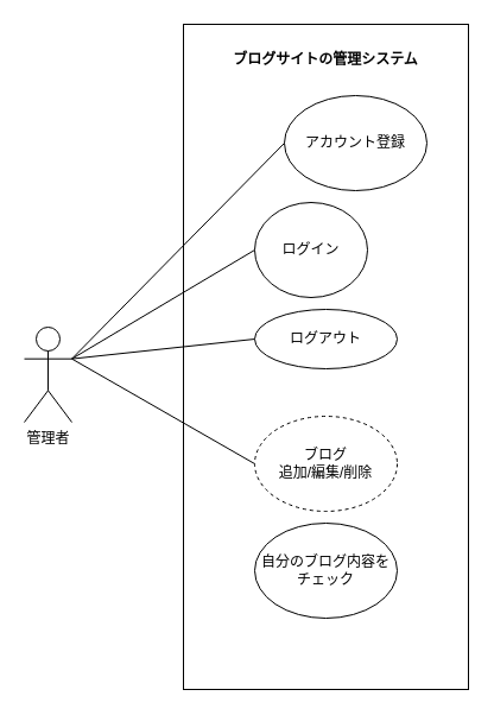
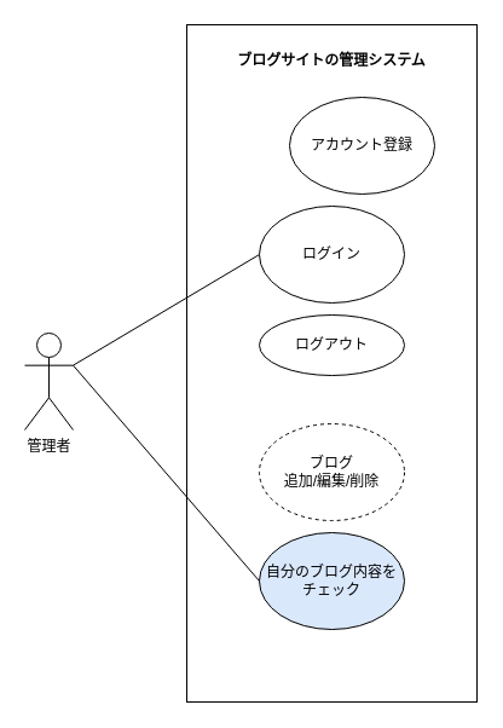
- <mxCell id="5" value="" style="endArrow=none;html=1;rounded=0;exitX=1;exitY=0.333;exitDx=0;exitDy=0;exitPerimeter=0;entryX=0;entryY=0.5;entryDx=0;entryDy=0;" parent="1" source="3" target="4" edge="1"><mxGeometry width="50" height="50" relative="1" as="geometry"><mxPoint x="250" y="205" as="sourcePoint" /><mxPoint x="300" y="155" as="targetPoint" /></mxGeometry></mxCell>
- <mxCell id="7" value="ログイン" style="ellipse;whiteSpace=wrap;html=1;" parent="1" vertex="1"><mxGeometry x="214" y="170" width="95" height="80" as="geometry" /></mxCell>
+ <mxCell id="7" value="ログイン" style="ellipse;whiteSpace=wrap;html=1;" parent="1" vertex="1"><mxGeometry x="214" y="170" width="120" height="80" as="geometry" /></mxCell>
- <mxCell id="8" value="" style="endArrow=none;html=1;rounded=0;exitX=1;exitY=0.333;exitDx=0;exitDy=0;exitPerimeter=0;entryX=0;entryY=0.5;entryDx=0;entryDy=0;" parent="1" source="3" target="9" edge="1"><mxGeometry width="50" height="50" relative="1" as="geometry"><mxPoint x="250" y="405" as="sourcePoint" /><mxPoint x="300" y="355" as="targetPoint" /></mxGeometry></mxCell>
- <mxCell id="10" value="" style="endArrow=none;html=1;rounded=0;exitX=1;exitY=0.333;exitDx=0;exitDy=0;exitPerimeter=0;entryX=0;entryY=0.5;entryDx=0;entryDy=0;" parent="1" source="3" target="11" edge="1"><mxGeometry width="50" height="50" relative="1" as="geometry"><mxPoint x="250" y="405" as="sourcePoint" /><mxPoint x="300" y="355" as="targetPoint" /></mxGeometry></mxCell>
+ <mxCell id="13" value="" style="endArrow=none;html=1;rounded=0;exitX=1;exitY=0.333;exitDx=0;exitDy=0;exitPerimeter=0;entryX=0;entryY=0.5;entryDx=0;entryDy=0;" parent="1" source="3" target="12" edge="1"><mxGeometry width="50" height="50" relative="1" as="geometry"><mxPoint x="250" y="405" as="sourcePoint" /><mxPoint x="300" y="355" as="targetPoint" /></mxGeometry></mxCell>
- <mxCell id="12" value="自分のブログ内容をチェック" style="ellipse;whiteSpace=wrap;html=1;" parent="1" vertex="1"><mxGeometry x="214" y="440" width="120" height="80" as="geometry" /></mxCell>
+ <mxCell id="12" value="自分のブログ内容をチェック" style="ellipse;whiteSpace=wrap;html=1;fillColor=#dae8fc;" parent="1" vertex="1"><mxGeometry x="214" y="440" width="120" height="80" as="geometry" /></mxCell>
